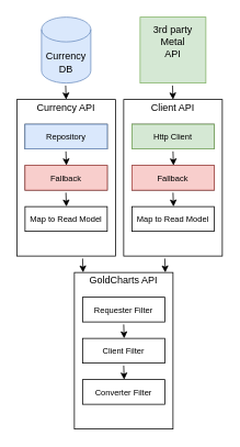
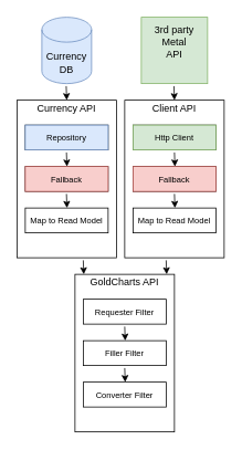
- <mxCell id="36" value="&lt;font style=&quot;font-size: 10px&quot;&gt;Client Filter&lt;br&gt;&lt;/font&gt;" style="text;html=1;strokeColor=none;fillColor=none;align=center;verticalAlign=middle;whiteSpace=wrap;rounded=0;" vertex="1" parent="1"><mxGeometry x="100" y="410" width="100" height="30" as="geometry" /></mxCell>
+ <mxCell id="36" value="&lt;font style=&quot;font-size: 10px&quot;&gt;Filler Filter&lt;br&gt;&lt;/font&gt;" style="text;html=1;strokeColor=none;fillColor=none;align=center;verticalAlign=middle;whiteSpace=wrap;rounded=0;" vertex="1" parent="1"><mxGeometry x="100" y="410" width="100" height="30" as="geometry" /></mxCell>
